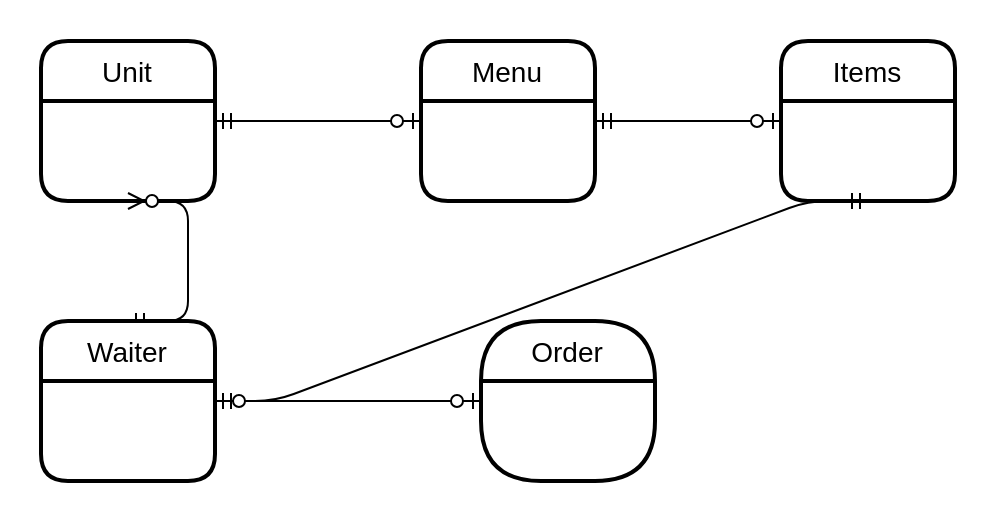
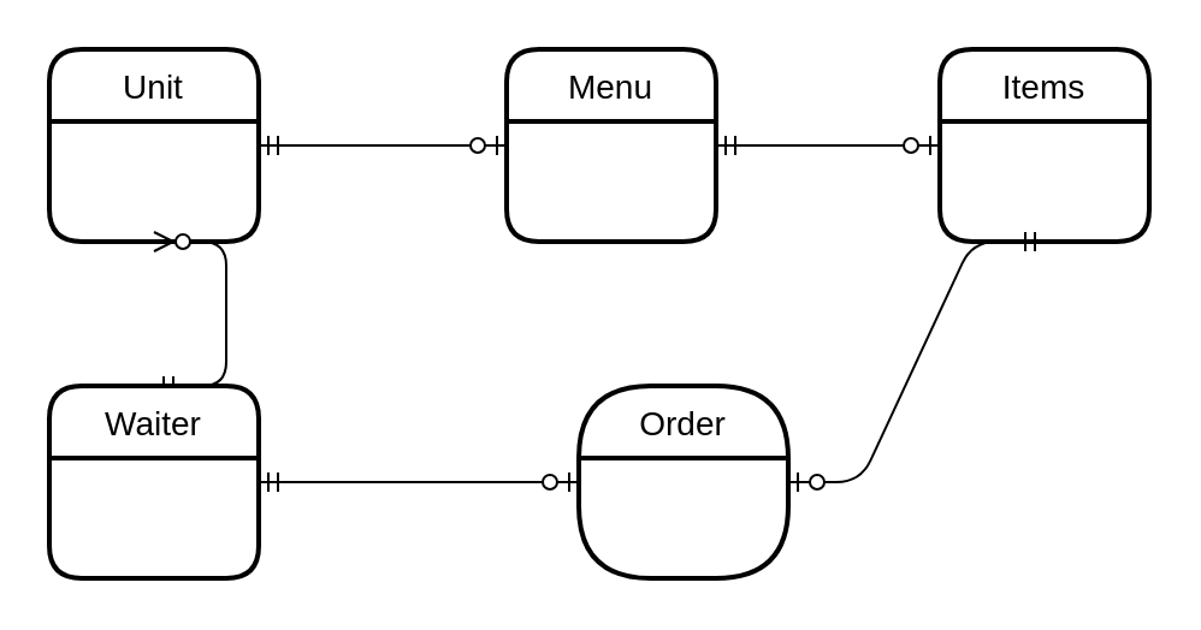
- <mxCell id="11" value="" style="edgeStyle=entityRelationEdgeStyle;fontSize=12;html=1;endArrow=ERzeroToOne;startArrow=ERmandOne;exitX=0.5;exitY=1;exitDx=0;exitDy=0;" edge="1" parent="1" source="5" target="9"><mxGeometry width="100" height="100" relative="1" as="geometry"><mxPoint x="480" y="130" as="sourcePoint" /><mxPoint x="523" y="210" as="targetPoint" /></mxGeometry></mxCell>
+ <mxCell id="11" value="" style="edgeStyle=entityRelationEdgeStyle;fontSize=12;html=1;endArrow=ERzeroToOne;startArrow=ERmandOne;entryX=1;entryY=0.5;entryDx=0;entryDy=0;exitX=0.5;exitY=1;exitDx=0;exitDy=0;" edge="1" parent="1" source="5" target="7"><mxGeometry width="100" height="100" relative="1" as="geometry"><mxPoint x="480" y="130" as="sourcePoint" /><mxPoint x="523" y="210" as="targetPoint" /></mxGeometry></mxCell>
